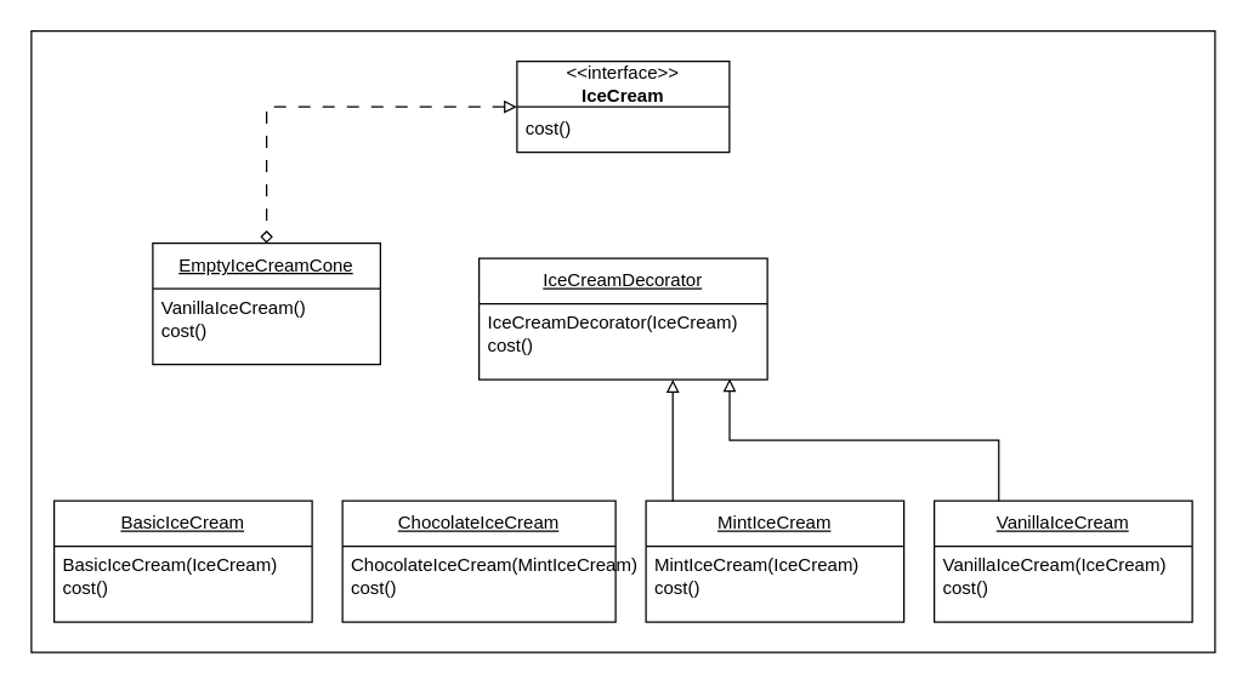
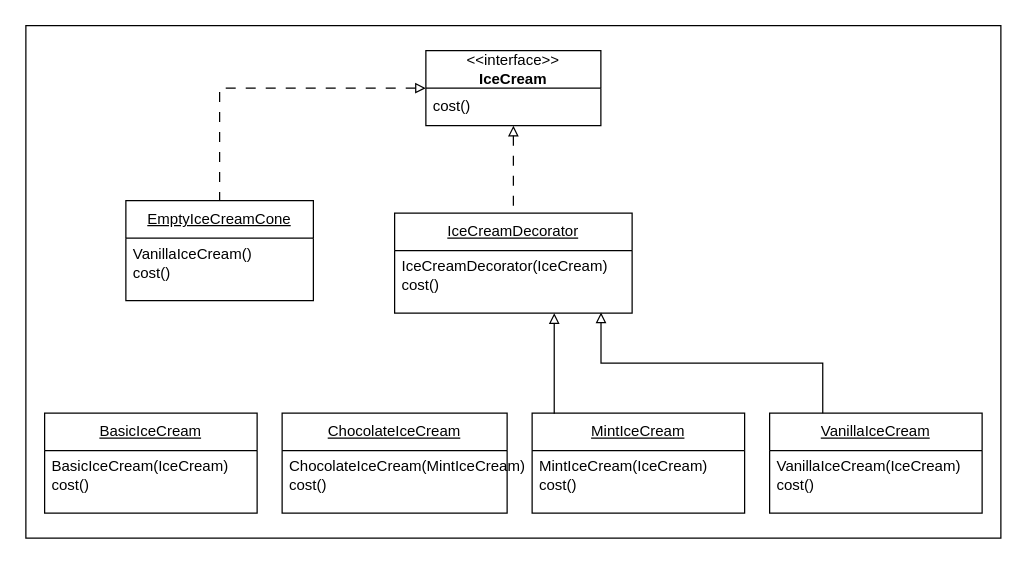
+ <mxCell id="4" value="" style="edgeStyle=orthogonalEdgeStyle;rounded=0;orthogonalLoop=1;jettySize=auto;html=1;startArrow=block;startFill=0;endArrow=none;endFill=0;dashed=1;dashPattern=8 8;" edge="1" parent="1" source="5" target="9"><mxGeometry relative="1" as="geometry" /></mxCell>
- <mxCell id="3" value="" style="edgeStyle=orthogonalEdgeStyle;rounded=0;orthogonalLoop=1;jettySize=auto;html=1;startArrow=block;startFill=0;endArrow=diamond;endFill=0;dashed=1;dashPattern=8 8;" edge="1" parent="1" source="5" target="7"><mxGeometry relative="1" as="geometry" /></mxCell>
+ <mxCell id="3" value="" style="edgeStyle=orthogonalEdgeStyle;rounded=0;orthogonalLoop=1;jettySize=auto;html=1;startArrow=block;startFill=0;endArrow=none;endFill=0;dashed=1;dashPattern=8 8;" edge="1" parent="1" source="5" target="7"><mxGeometry relative="1" as="geometry" /></mxCell>
